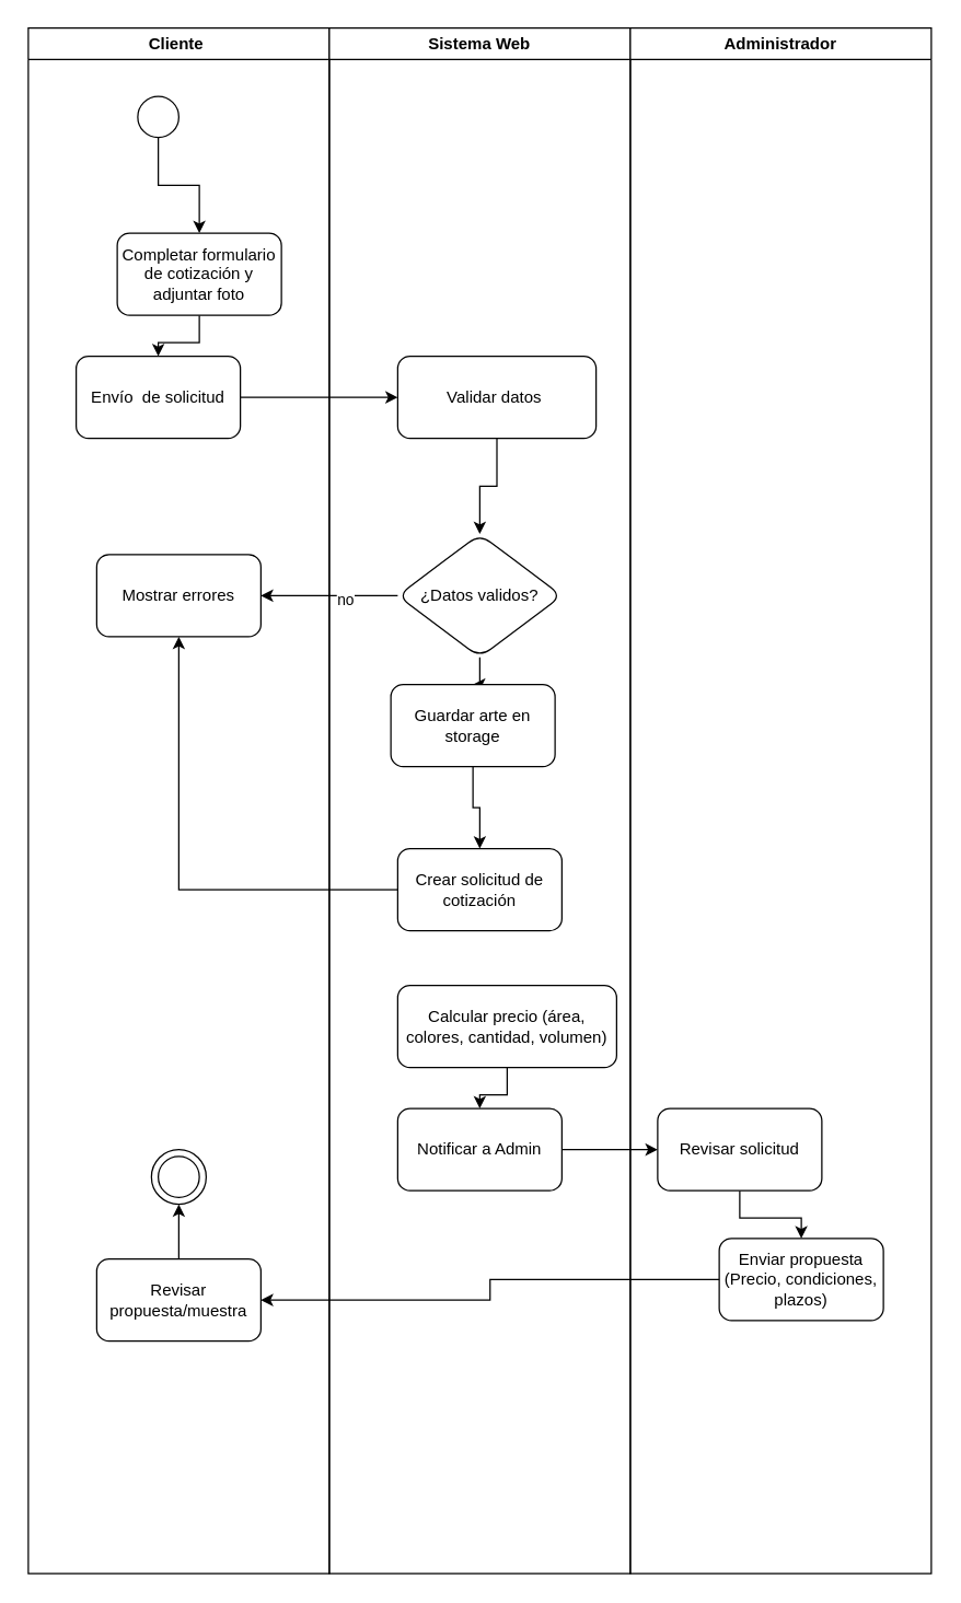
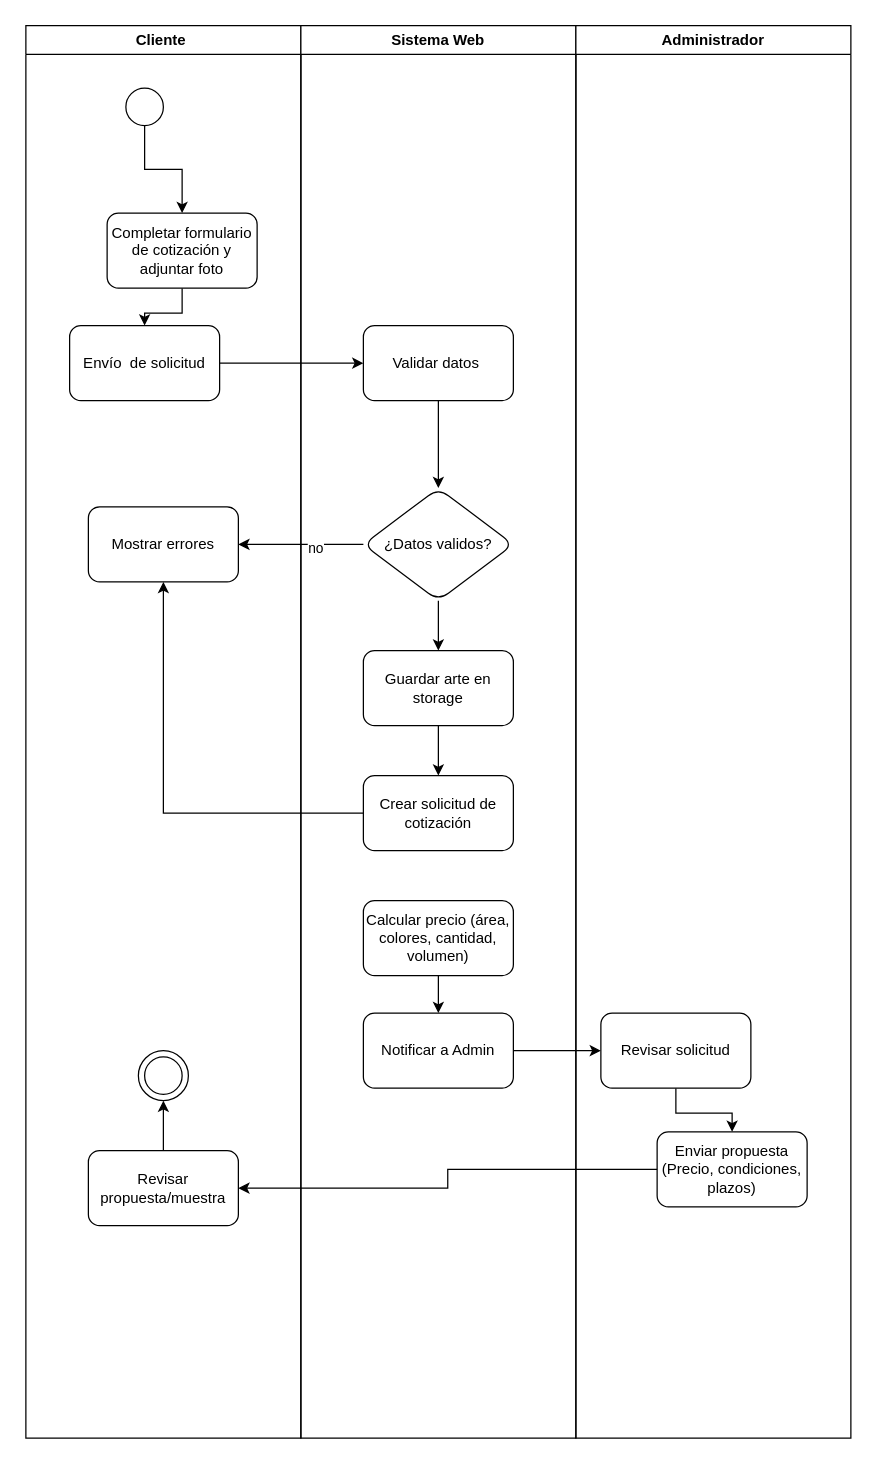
- <mxCell id="15" value="Validar datos&amp;nbsp;" style="rounded=1;whiteSpace=wrap;html=1;" vertex="1" parent="13"><mxGeometry x="50" y="240" width="145" height="60" as="geometry" /></mxCell>
+ <mxCell id="15" value="Validar datos&amp;nbsp;" style="rounded=1;whiteSpace=wrap;html=1;" vertex="1" parent="13"><mxGeometry x="50" y="240" width="120" height="60" as="geometry" /></mxCell>
- <mxCell id="19" value="Guardar arte en storage" style="whiteSpace=wrap;html=1;rounded=1;" vertex="1" parent="13"><mxGeometry x="45" y="480" width="120" height="60" as="geometry" /></mxCell>
+ <mxCell id="19" value="Guardar arte en storage" style="whiteSpace=wrap;html=1;rounded=1;" vertex="1" parent="13"><mxGeometry x="50" y="500" width="120" height="60" as="geometry" /></mxCell>
- <mxCell id="23" value="Calcular precio (área, colores, cantidad, volumen)" style="rounded=1;whiteSpace=wrap;html=1;" vertex="1" parent="13"><mxGeometry x="50" y="700" width="160" height="60" as="geometry" /></mxCell>
+ <mxCell id="23" value="Calcular precio (área, colores, cantidad, volumen)" style="rounded=1;whiteSpace=wrap;html=1;" vertex="1" parent="13"><mxGeometry x="50" y="700" width="120" height="60" as="geometry" /></mxCell>
